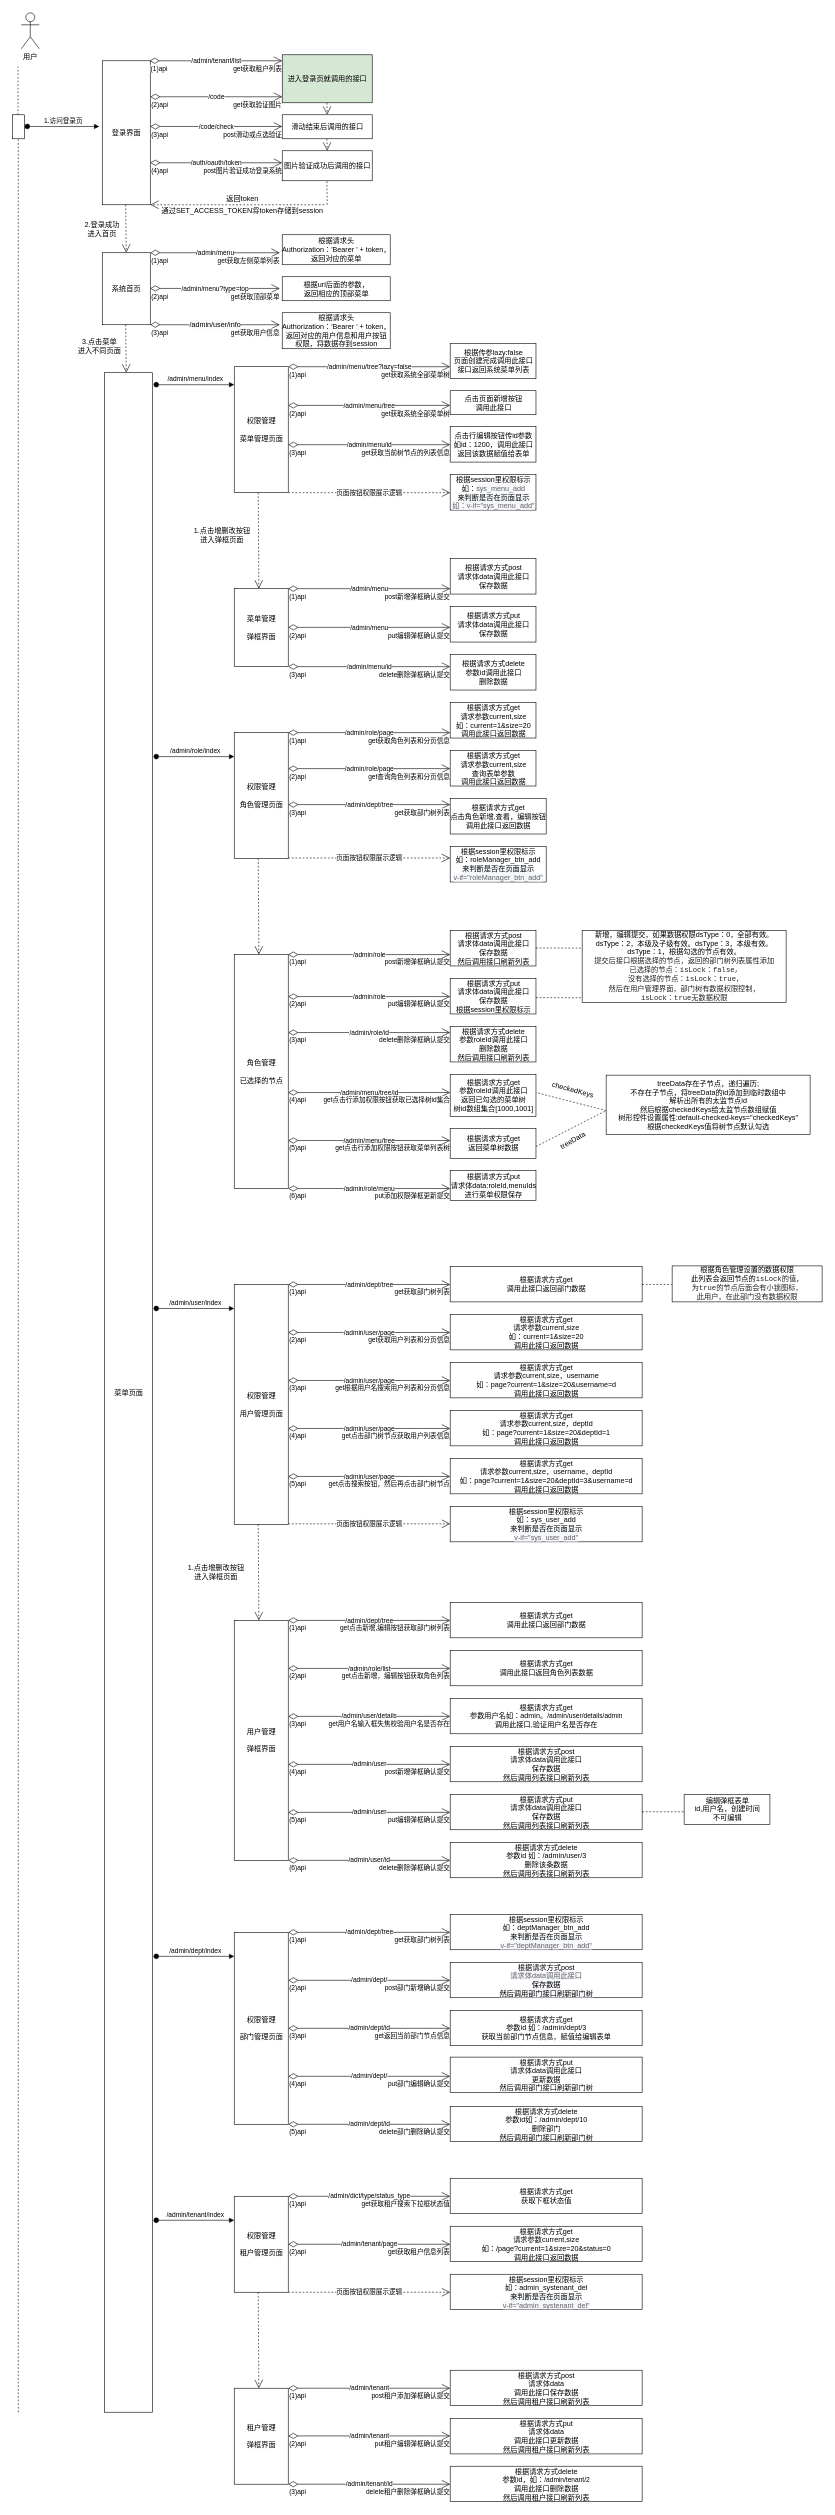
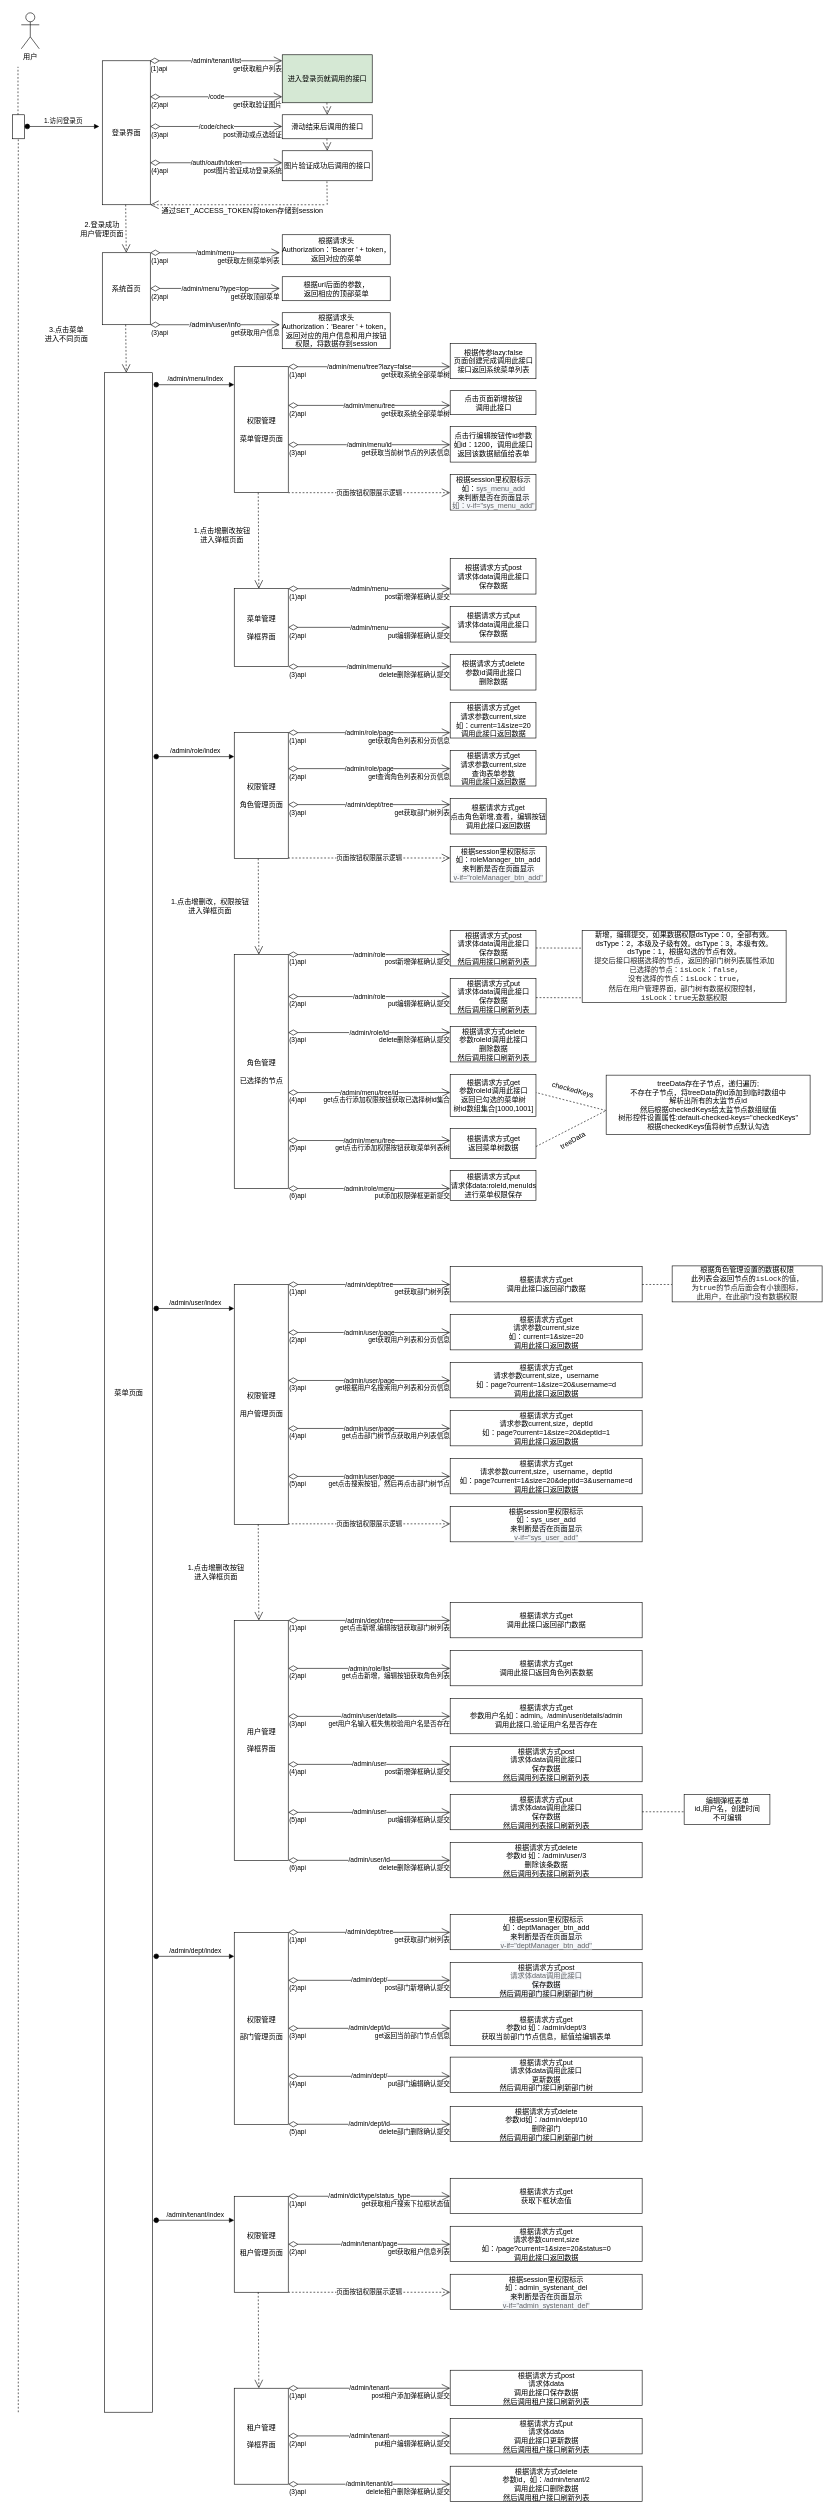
- <mxCell id="27" value="返回token" style="text;html=1;strokeColor=none;fillColor=none;align=center;verticalAlign=middle;whiteSpace=wrap;rounded=0;" parent="1" vertex="1"><mxGeometry x="359" y="320" width="90" height="20" as="geometry" /></mxCell>
- <mxCell id="38" value="2.登录成功&lt;br&gt;进入首页" style="text;html=1;strokeColor=none;fillColor=none;align=center;verticalAlign=middle;whiteSpace=wrap;rounded=0;" parent="1" vertex="1"><mxGeometry x="130" y="350" width="80" height="60" as="geometry" /></mxCell>
+ <mxCell id="38" value="2.登录成功&lt;br&gt;用户管理页面" style="text;html=1;strokeColor=none;fillColor=none;align=center;verticalAlign=middle;whiteSpace=wrap;rounded=0;" parent="1" vertex="1"><mxGeometry x="130" y="350" width="80" height="60" as="geometry" /></mxCell>
- <mxCell id="39" value="3.点击菜单&lt;br&gt;进入不同页面" style="text;html=1;align=center;verticalAlign=middle;resizable=0;points=[];autosize=1;strokeColor=none;" parent="1" vertex="1"><mxGeometry x="120" y="560" width="90" height="30" as="geometry" /></mxCell>
+ <mxCell id="39" value="3.点击菜单&lt;br&gt;进入不同页面" style="text;html=1;align=center;verticalAlign=middle;resizable=0;points=[];autosize=1;strokeColor=none;" parent="1" vertex="1"><mxGeometry x="65" y="540" width="90" height="30" as="geometry" /></mxCell>
+ <mxCell id="96" value="1.点击增删改，权限按钮&lt;br&gt;进入弹框页面" style="text;html=1;strokeColor=none;fillColor=none;align=center;verticalAlign=middle;whiteSpace=wrap;rounded=0;" parent="1" vertex="1"><mxGeometry x="280" y="1500" width="140" height="20" as="geometry" /></mxCell>
- <mxCell id="108" value="根据请求方式put&lt;br&gt;请求体data调用此接口&lt;br&gt;保存数据&lt;br&gt;根据session里权限标示" style="html=1;points=[];perimeter=orthogonalPerimeter;" parent="1" vertex="1"><mxGeometry x="750" y="1630" width="143" height="59" as="geometry" /></mxCell>
+ <mxCell id="108" value="根据请求方式put&lt;br&gt;请求体data调用此接口&lt;br&gt;保存数据&lt;br&gt;然后调用接口刷新列表" style="html=1;points=[];perimeter=orthogonalPerimeter;" parent="1" vertex="1"><mxGeometry x="750" y="1630" width="143" height="59" as="geometry" /></mxCell>
